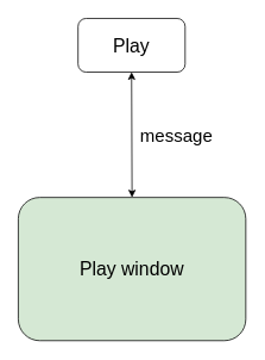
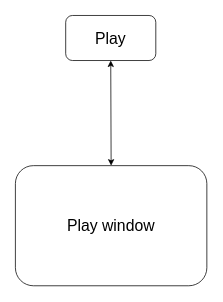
- <mxCell id="5" value="&lt;font style=&quot;&quot;&gt;&lt;font style=&quot;font-size: 20px;&quot;&gt;message&lt;/font&gt;&lt;br&gt;&lt;/font&gt;" style="text;html=1;align=center;verticalAlign=middle;resizable=0;points=[];autosize=1;" parent="1" vertex="1"><mxGeometry x="147" y="130" width="100" height="40" as="geometry" /></mxCell>
- <mxCell id="3" value="&lt;font style=&quot;font-size: 21px;&quot;&gt;Play window&lt;/font&gt;" style="rounded=1;whiteSpace=wrap;html=1;fillColor=#d5e8d4;" parent="1" vertex="1"><mxGeometry x="20" y="220" width="255" height="160" as="geometry" /></mxCell>
+ <mxCell id="3" value="&lt;font style=&quot;font-size: 21px;&quot;&gt;Play window&lt;/font&gt;" style="rounded=1;whiteSpace=wrap;html=1;" parent="1" vertex="1"><mxGeometry x="20" y="220" width="255" height="160" as="geometry" /></mxCell>
